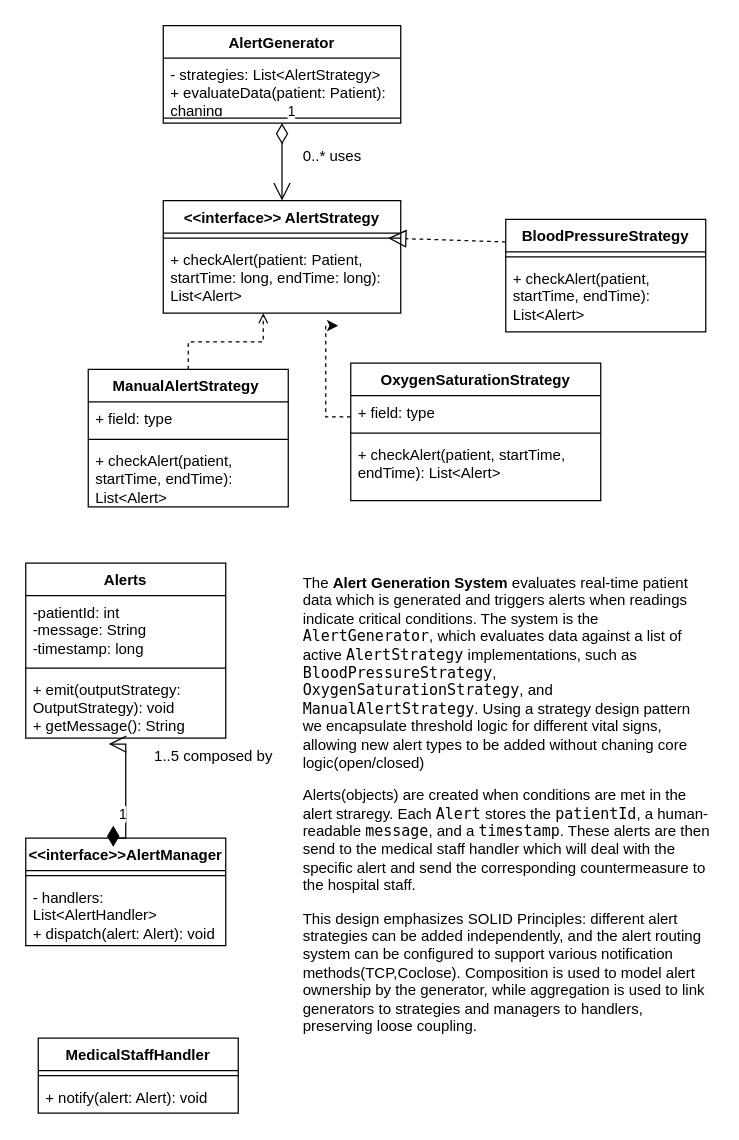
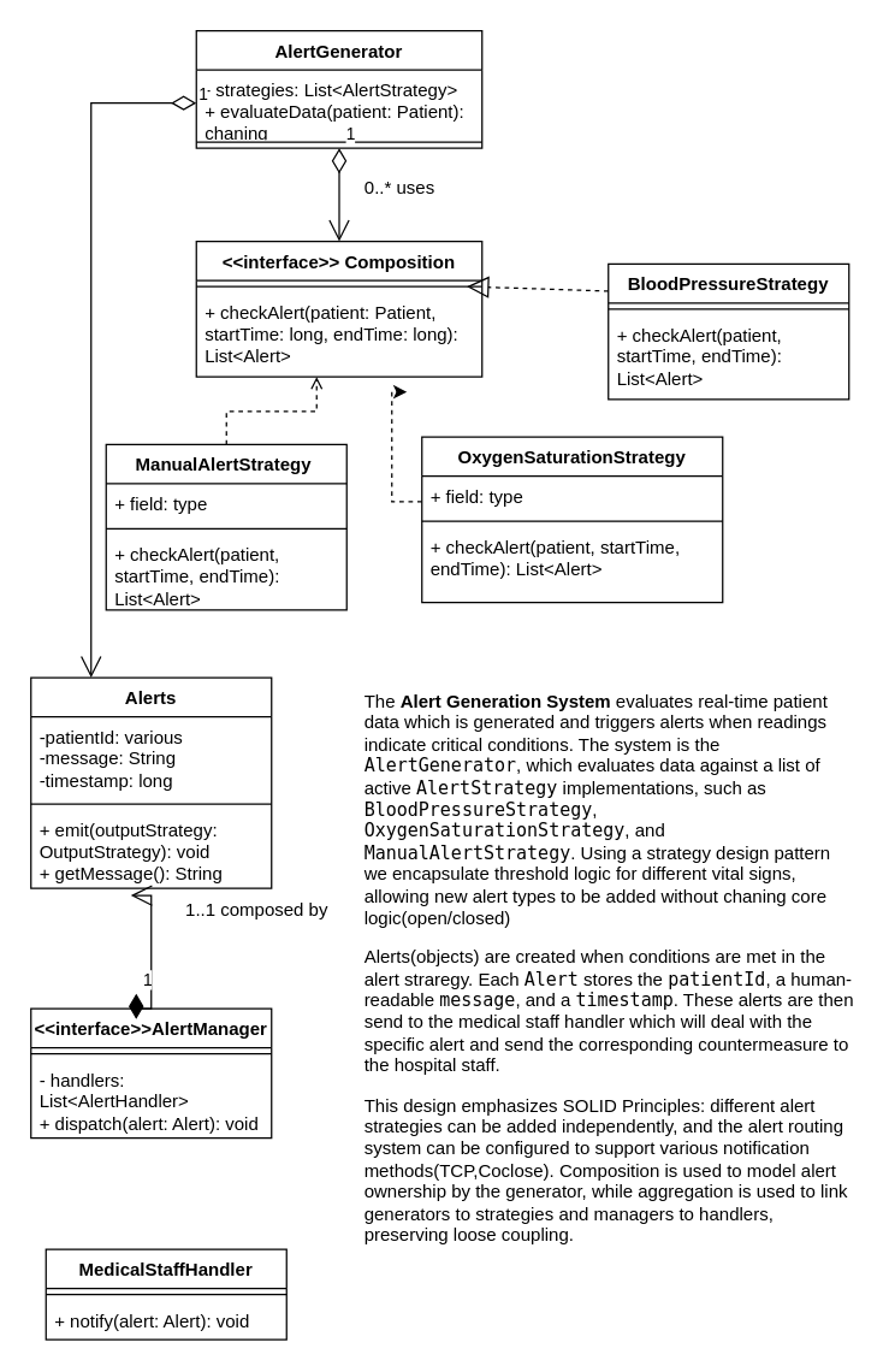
- <mxCell id="5" value="&amp;lt;&amp;lt;interface&amp;gt;&amp;gt; AlertStrategy" style="swimlane;fontStyle=1;align=center;verticalAlign=top;childLayout=stackLayout;horizontal=1;startSize=26;horizontalStack=0;resizeParent=1;resizeParentMax=0;resizeLast=0;collapsible=1;marginBottom=0;whiteSpace=wrap;html=1;" vertex="1" parent="1"><mxGeometry x="130" y="160" width="190" height="90" as="geometry" /></mxCell>
+ <mxCell id="5" value="&amp;lt;&amp;lt;interface&amp;gt;&amp;gt; Composition" style="swimlane;fontStyle=1;align=center;verticalAlign=top;childLayout=stackLayout;horizontal=1;startSize=26;horizontalStack=0;resizeParent=1;resizeParentMax=0;resizeLast=0;collapsible=1;marginBottom=0;whiteSpace=wrap;html=1;" vertex="1" parent="1"><mxGeometry x="130" y="160" width="190" height="90" as="geometry" /></mxCell>
+ <mxCell id="29" value="1" style="endArrow=open;html=1;endSize=12;startArrow=diamondThin;startSize=14;startFill=0;edgeStyle=orthogonalEdgeStyle;align=left;verticalAlign=bottom;rounded=0;exitX=0;exitY=0.5;exitDx=0;exitDy=0;entryX=0.25;entryY=0;entryDx=0;entryDy=0;" edge="1" parent="1" source="3" target="12"><mxGeometry x="-1" y="3" relative="1" as="geometry"><mxPoint x="-120" y="390" as="sourcePoint" /><mxPoint x="40" y="390" as="targetPoint" /></mxGeometry></mxCell>
- <mxCell id="13" value="-patientId: int&amp;nbsp; &amp;nbsp;&lt;div&gt;-message: String&lt;/div&gt;&lt;div&gt;-timestamp: long&lt;/div&gt;" style="text;strokeColor=none;fillColor=none;align=left;verticalAlign=top;spacingLeft=4;spacingRight=4;overflow=hidden;rotatable=0;points=[[0,0.5],[1,0.5]];portConstraint=eastwest;whiteSpace=wrap;html=1;" vertex="1" parent="12"><mxGeometry y="26" width="160" height="54" as="geometry" /></mxCell>
+ <mxCell id="13" value="-patientId: various&amp;nbsp; &amp;nbsp;&lt;div&gt;-message: String&lt;/div&gt;&lt;div&gt;-timestamp: long&lt;/div&gt;" style="text;strokeColor=none;fillColor=none;align=left;verticalAlign=top;spacingLeft=4;spacingRight=4;overflow=hidden;rotatable=0;points=[[0,0.5],[1,0.5]];portConstraint=eastwest;whiteSpace=wrap;html=1;" vertex="1" parent="12"><mxGeometry y="26" width="160" height="54" as="geometry" /></mxCell>
- <mxCell id="35" value="1..5 composed by" style="text;html=1;align=center;verticalAlign=middle;resizable=0;points=[];autosize=1;strokeColor=none;fillColor=none;" vertex="1" parent="1"><mxGeometry x="110" y="590" width="120" height="30" as="geometry" /></mxCell>
+ <mxCell id="35" value="1..1 composed by" style="text;html=1;align=center;verticalAlign=middle;resizable=0;points=[];autosize=1;strokeColor=none;fillColor=none;" vertex="1" parent="1"><mxGeometry x="110" y="590" width="120" height="30" as="geometry" /></mxCell>
